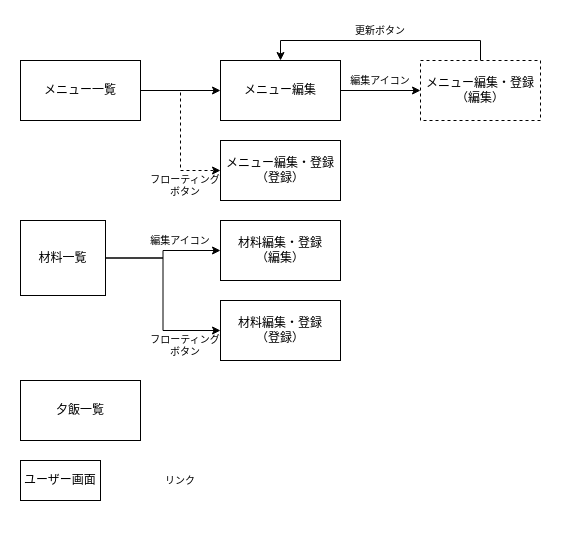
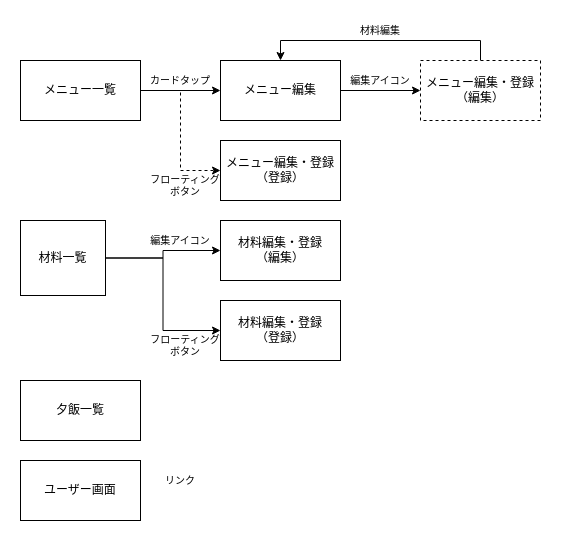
- <mxCell id="23" value="更新ボタン" style="text;html=1;align=center;verticalAlign=middle;whiteSpace=wrap;rounded=0;fontSize=10;" vertex="1" parent="1"><mxGeometry x="340" width="80" height="20" as="geometry" y="20" /></mxCell>
+ <mxCell id="23" value="材料編集" style="text;html=1;align=center;verticalAlign=middle;whiteSpace=wrap;rounded=0;fontSize=10;" vertex="1" parent="1"><mxGeometry x="340" width="80" height="20" as="geometry" y="20" /></mxCell>
+ <mxCell id="17" value="カードタップ" style="text;html=1;align=center;verticalAlign=middle;whiteSpace=wrap;rounded=0;fontSize=10;" vertex="1" parent="1"><mxGeometry x="140" y="70" width="80" height="20" as="geometry" /></mxCell>
- <mxCell id="16" value="ユーザー画面" style="rounded=0;whiteSpace=wrap;html=1;" vertex="1" parent="1"><mxGeometry x="20" y="460" width="80" height="40" as="geometry" /></mxCell>
+ <mxCell id="16" value="ユーザー画面" style="rounded=0;whiteSpace=wrap;html=1;" vertex="1" parent="1"><mxGeometry y="460" width="120" height="60" as="geometry" x="20" /></mxCell>
